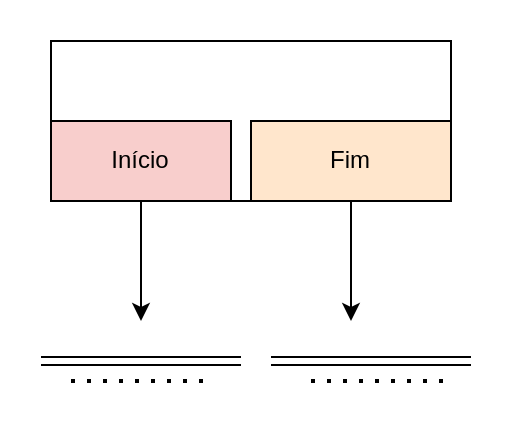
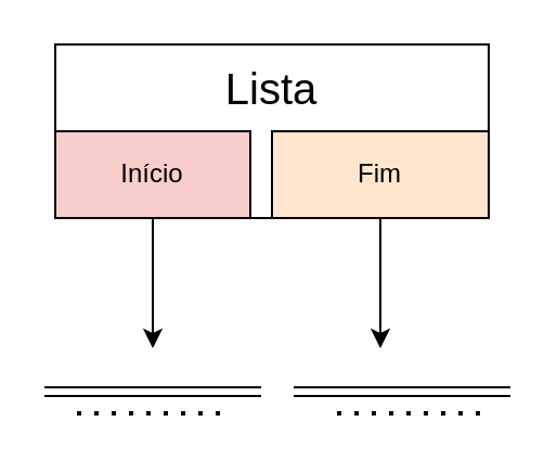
+ <mxCell id="3" value="&lt;font style=&quot;font-size: 20px;&quot;&gt;Lista&lt;/font&gt;" style="text;html=1;align=center;verticalAlign=middle;whiteSpace=wrap;rounded=0;" vertex="1" parent="1"><mxGeometry x="25" y="20" width="200" height="40" as="geometry" /></mxCell>
